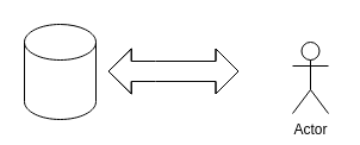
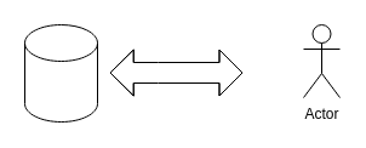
- <mxCell id="4" value="Actor" style="shape=umlActor;verticalLabelPosition=bottom;verticalAlign=top;html=1;outlineConnect=0;" vertex="1" parent="1"><mxGeometry x="245" y="35" width="30" height="60" as="geometry" /></mxCell>
+ <mxCell id="4" value="Actor" style="shape=umlActor;verticalLabelPosition=bottom;verticalAlign=top;html=1;outlineConnect=0;" vertex="1" parent="1"><mxGeometry x="250" y="20" width="30" height="60" as="geometry" /></mxCell>
